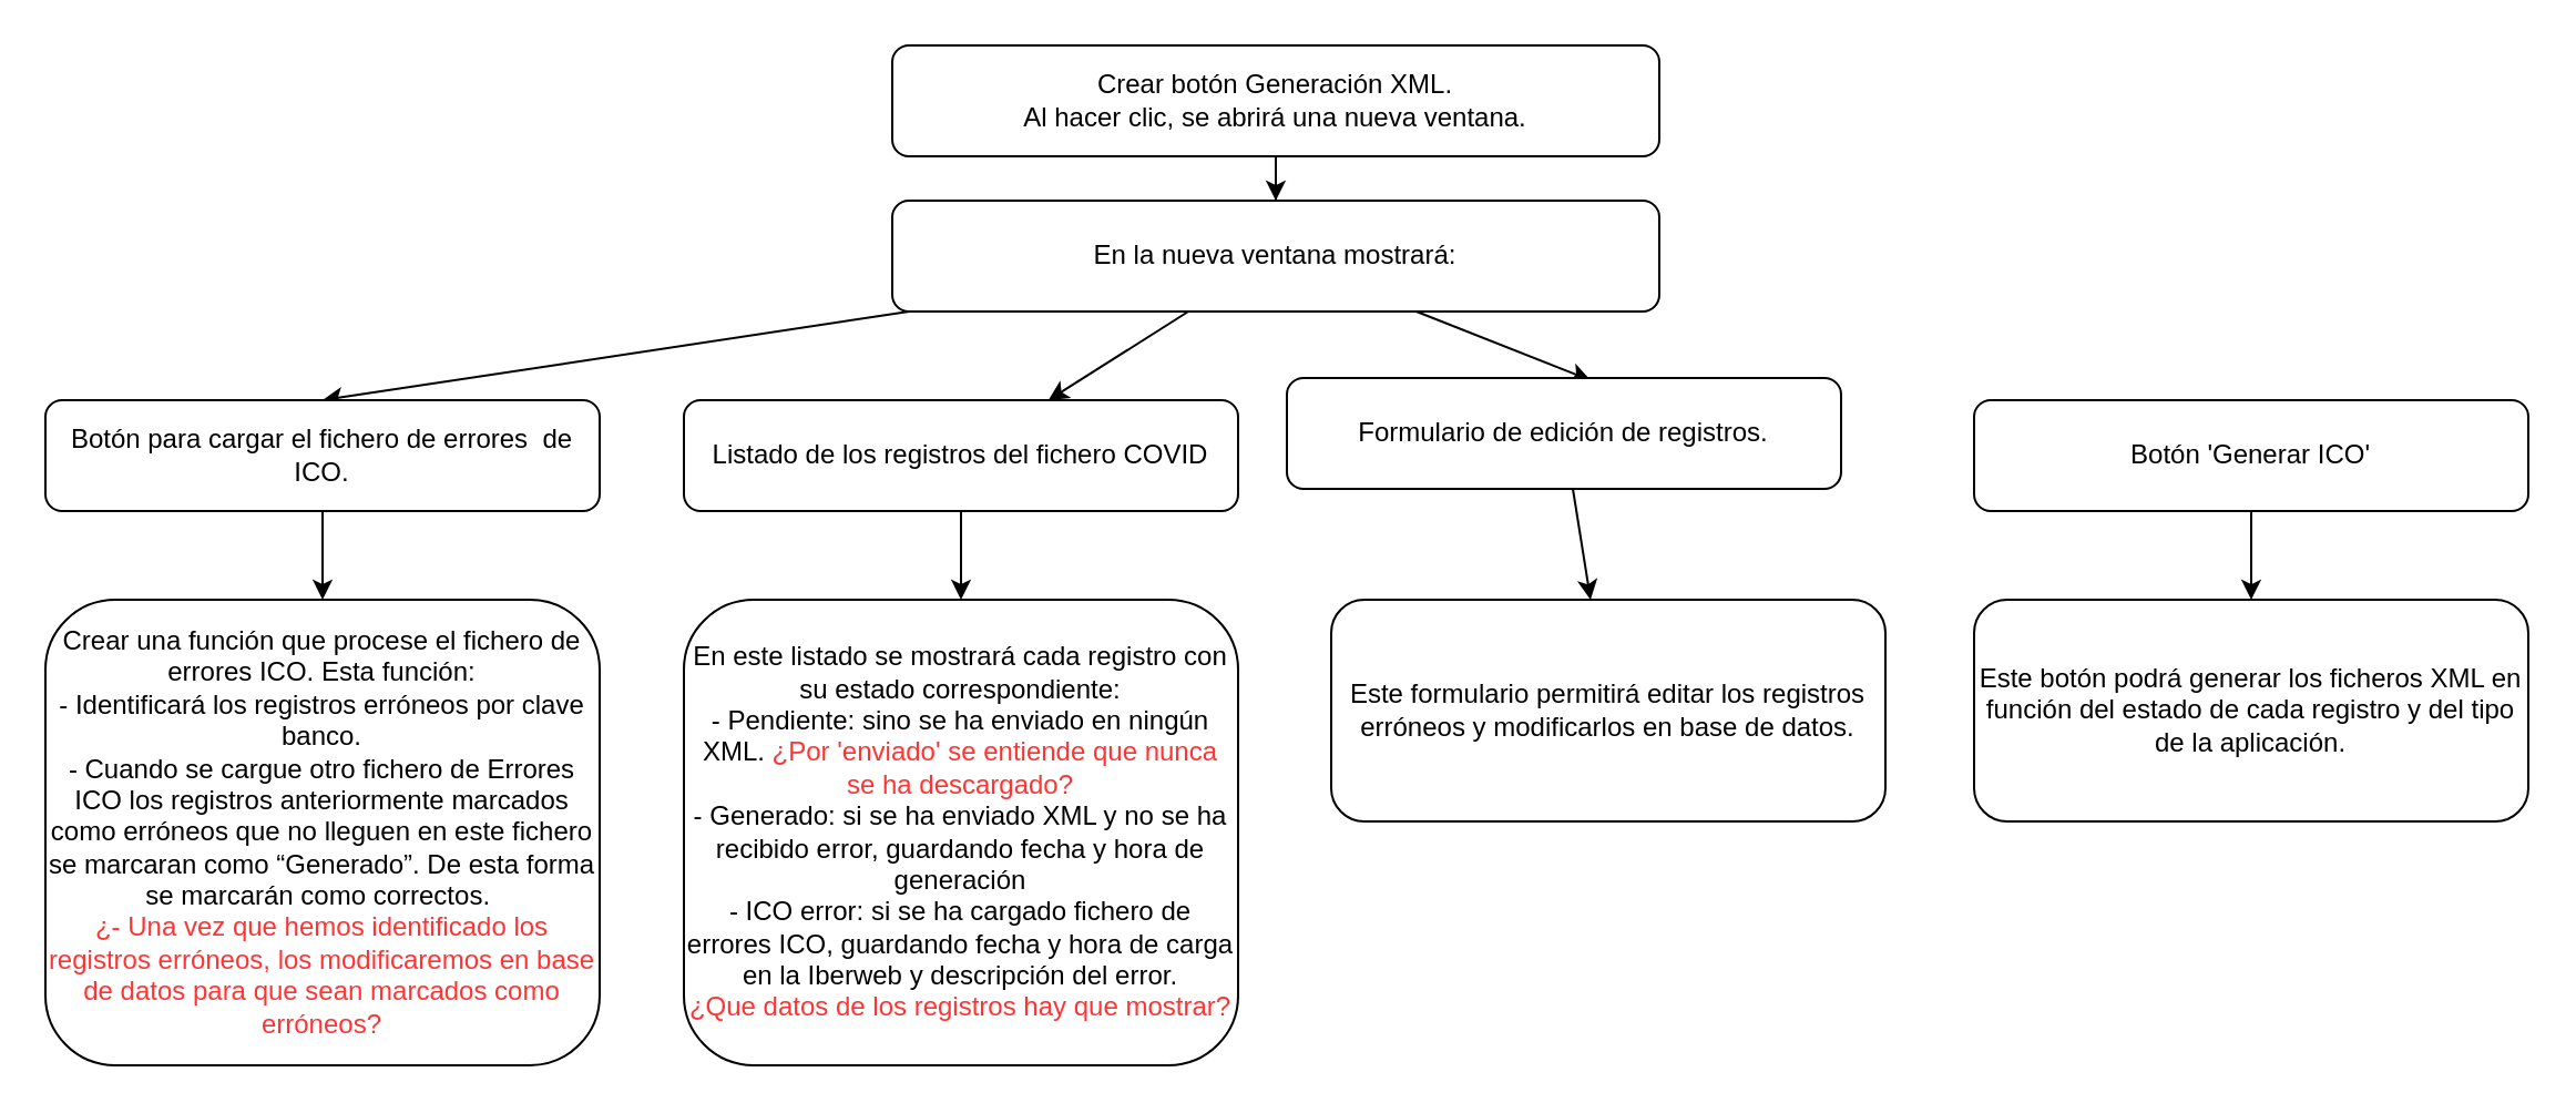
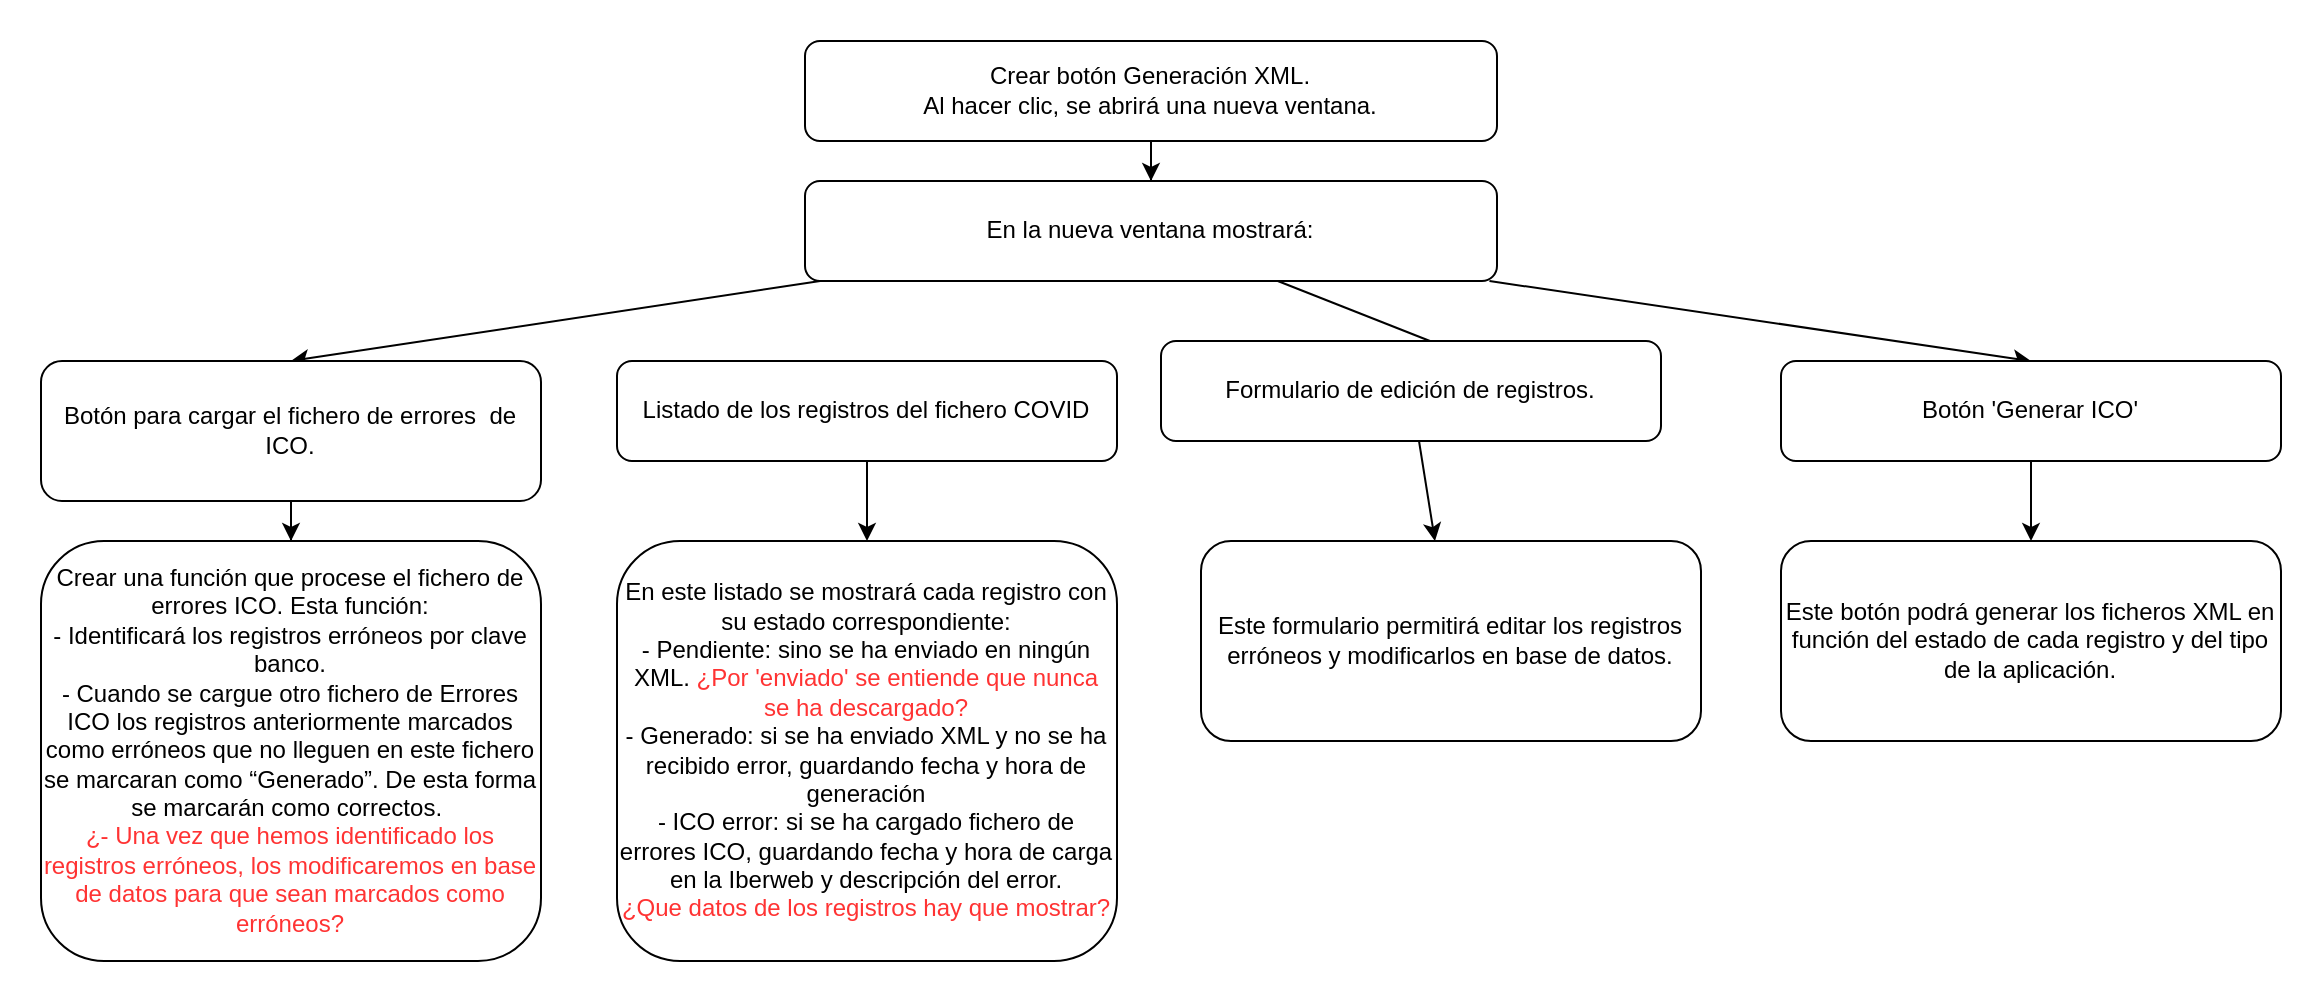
- <mxCell id="5" style="edgeStyle=none;rounded=0;orthogonalLoop=1;jettySize=auto;html=1;" parent="1" source="8" target="13" edge="1"><mxGeometry relative="1" as="geometry" /></mxCell>
+ <mxCell id="7" style="edgeStyle=none;rounded=0;orthogonalLoop=1;jettySize=auto;html=1;entryX=0.5;entryY=0;entryDx=0;entryDy=0;fontColor=#FF3333;" parent="1" source="8" target="19" edge="1"><mxGeometry relative="1" as="geometry" /></mxCell>
- <mxCell id="6" style="edgeStyle=none;rounded=0;orthogonalLoop=1;jettySize=auto;html=1;entryX=0.548;entryY=0.02;entryDx=0;entryDy=0;entryPerimeter=0;fontColor=#FF3333;" parent="1" source="8" target="16" edge="1"><mxGeometry relative="1" as="geometry" /></mxCell>
+ <mxCell id="6" style="edgeStyle=none;rounded=0;orthogonalLoop=1;jettySize=auto;html=1;entryX=0.548;entryY=0.02;entryDx=0;entryDy=0;entryPerimeter=0;fontColor=#FF3333;endArrow=none;" parent="1" source="8" target="16" edge="1"><mxGeometry relative="1" as="geometry" /></mxCell>
- <mxCell id="10" value="Botón para cargar el fichero de errores&amp;nbsp; de ICO." style="rounded=1;whiteSpace=wrap;html=1;" parent="1" vertex="1"><mxGeometry x="20" y="180" width="250" height="50" as="geometry" /></mxCell>
+ <mxCell id="10" value="Botón para cargar el fichero de errores&amp;nbsp; de ICO." style="rounded=1;whiteSpace=wrap;html=1;" parent="1" vertex="1"><mxGeometry x="20" y="180" width="250" height="70" as="geometry" /></mxCell>
